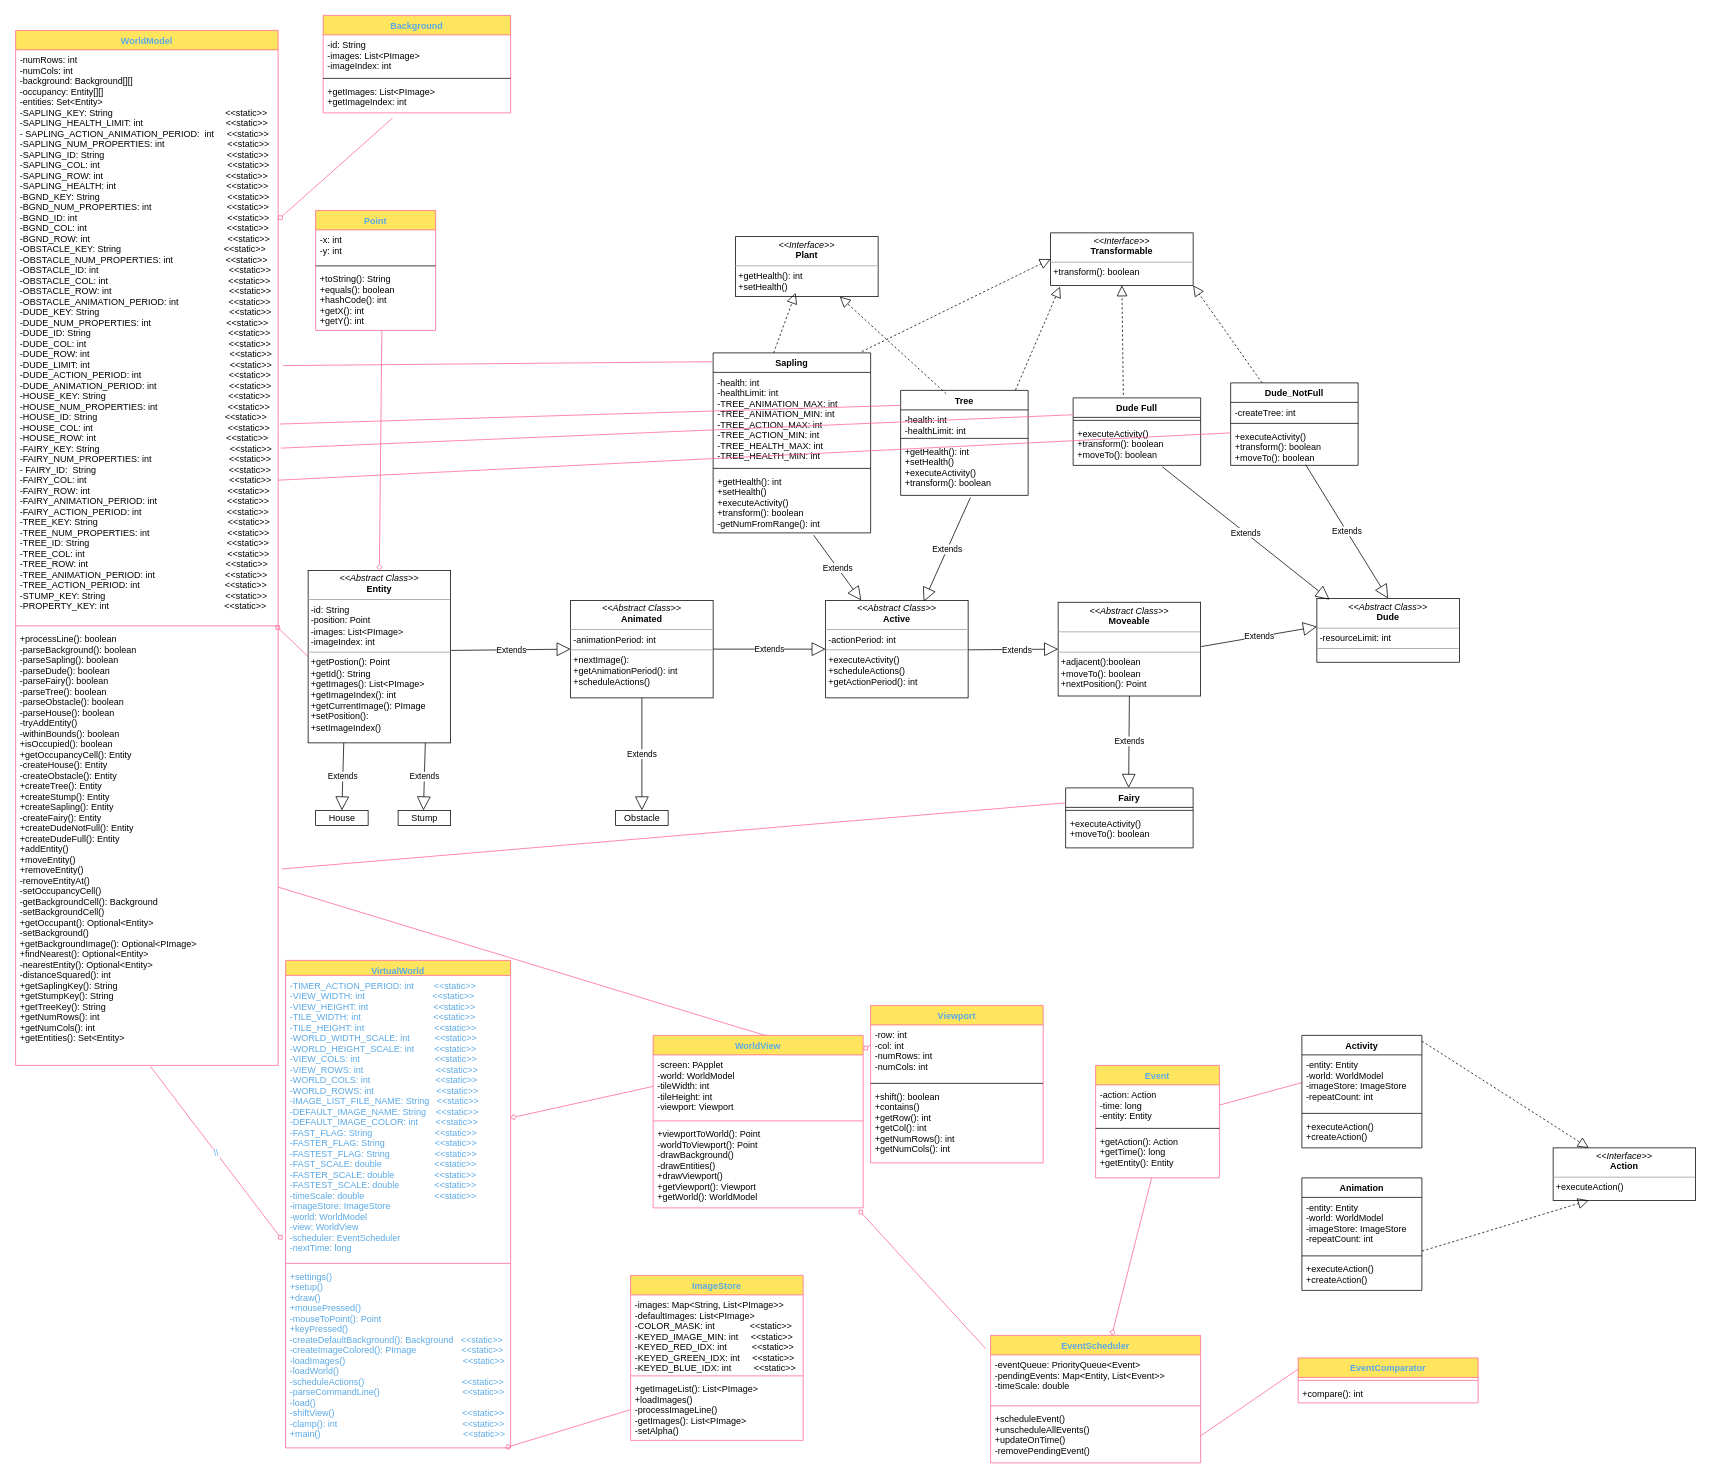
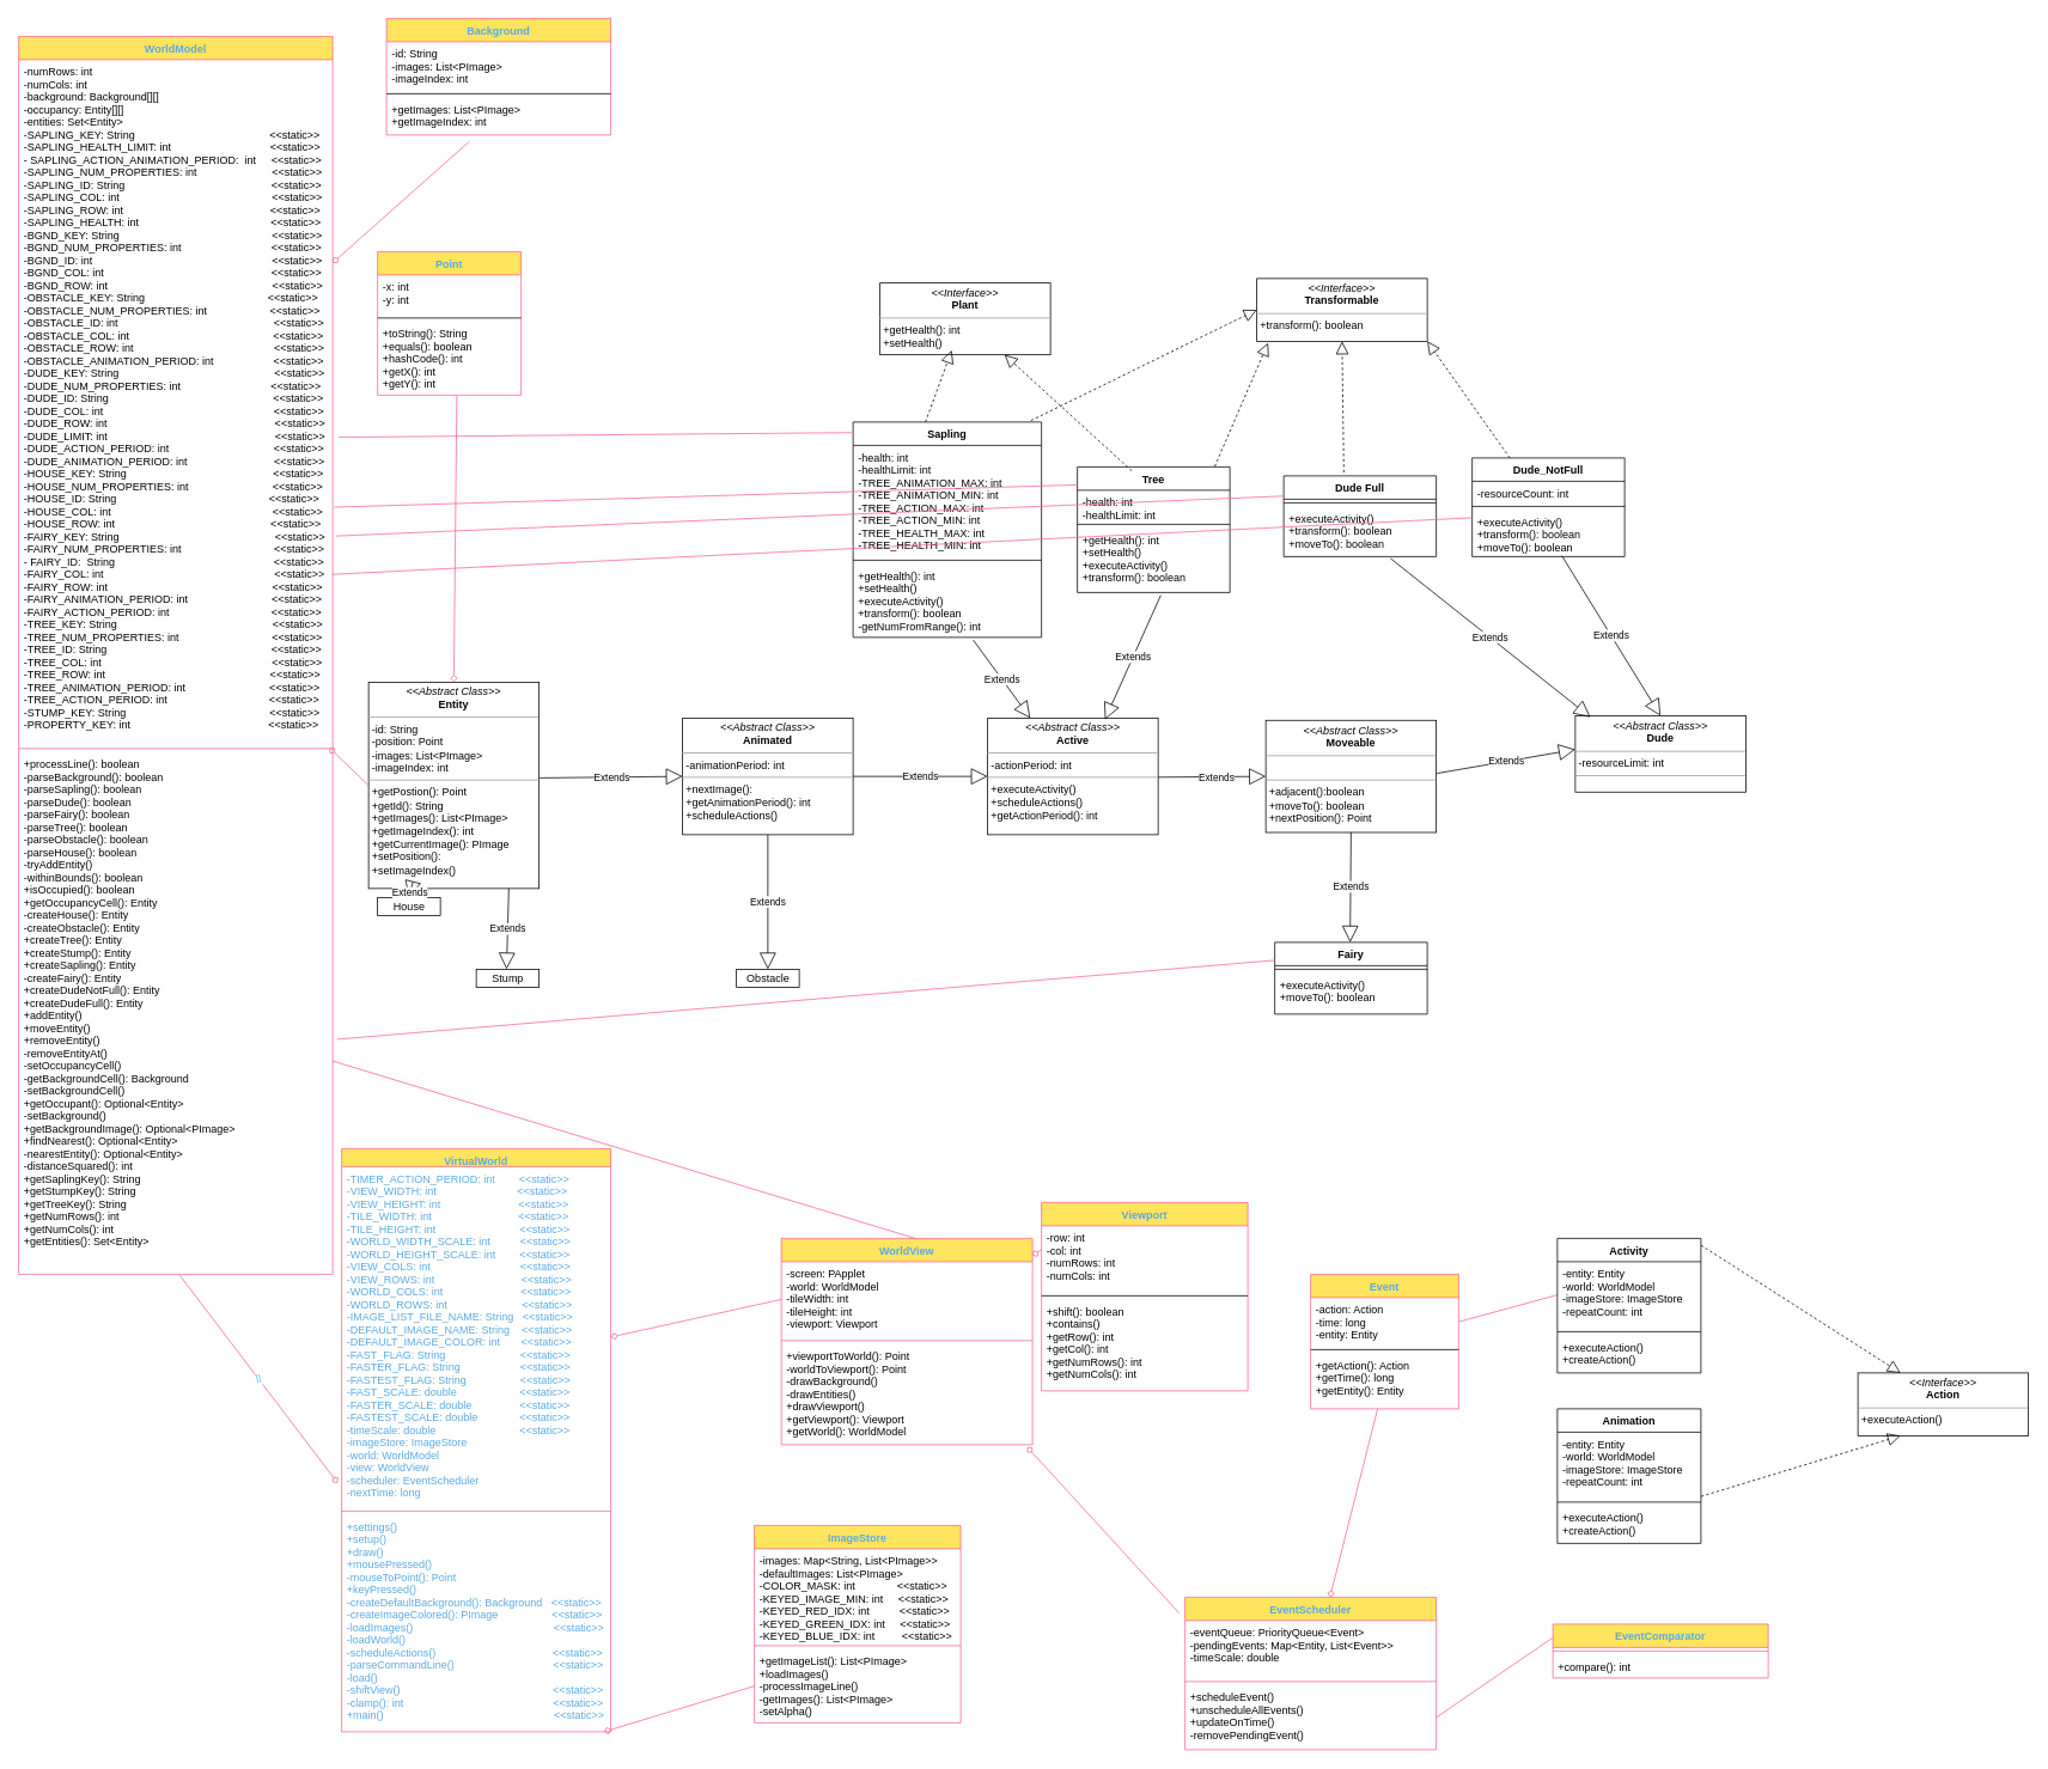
- <mxCell id="102" value="-createTree: int" style="text;align=left;verticalAlign=top;spacingLeft=4;spacingRight=4;overflow=hidden;rotatable=0;points=[[0,0.5],[1,0.5]];portConstraint=eastwest;" vertex="1" parent="101"><mxGeometry y="26" width="170" height="24" as="geometry" /></mxCell>
+ <mxCell id="102" value="-resourceCount: int" style="text;align=left;verticalAlign=top;spacingLeft=4;spacingRight=4;overflow=hidden;rotatable=0;points=[[0,0.5],[1,0.5]];portConstraint=eastwest;" vertex="1" parent="101"><mxGeometry y="26" width="170" height="24" as="geometry" /></mxCell>
- <mxCell id="73" value="House" style="html=1;" vertex="1" parent="1"><mxGeometry x="420" y="1080" width="70" height="20" as="geometry" /></mxCell>
+ <mxCell id="73" value="House" style="html=1;" vertex="1" parent="1"><mxGeometry x="420" y="1000" width="70" height="20" as="geometry" /></mxCell>
